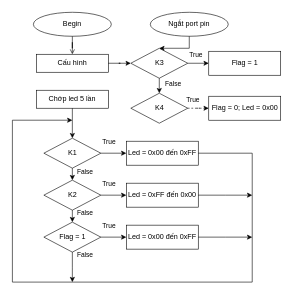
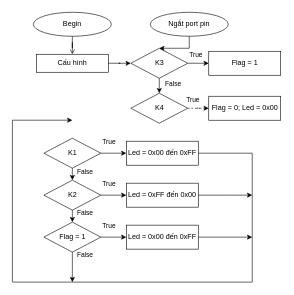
- <mxCell id="27" value="Chớp led 5 lần" style="rounded=0;whiteSpace=wrap;html=1;labelBackgroundColor=none;fillColor=none;" parent="1" vertex="1"><mxGeometry x="60" y="150" width="120" height="30" as="geometry" /></mxCell>
- <mxCell id="26" value="" style="edgeStyle=orthogonalEdgeStyle;rounded=0;orthogonalLoop=1;jettySize=auto;html=1;labelBackgroundColor=none;" parent="1" source="27" target="10" edge="1"><mxGeometry relative="1" as="geometry" /></mxCell>
